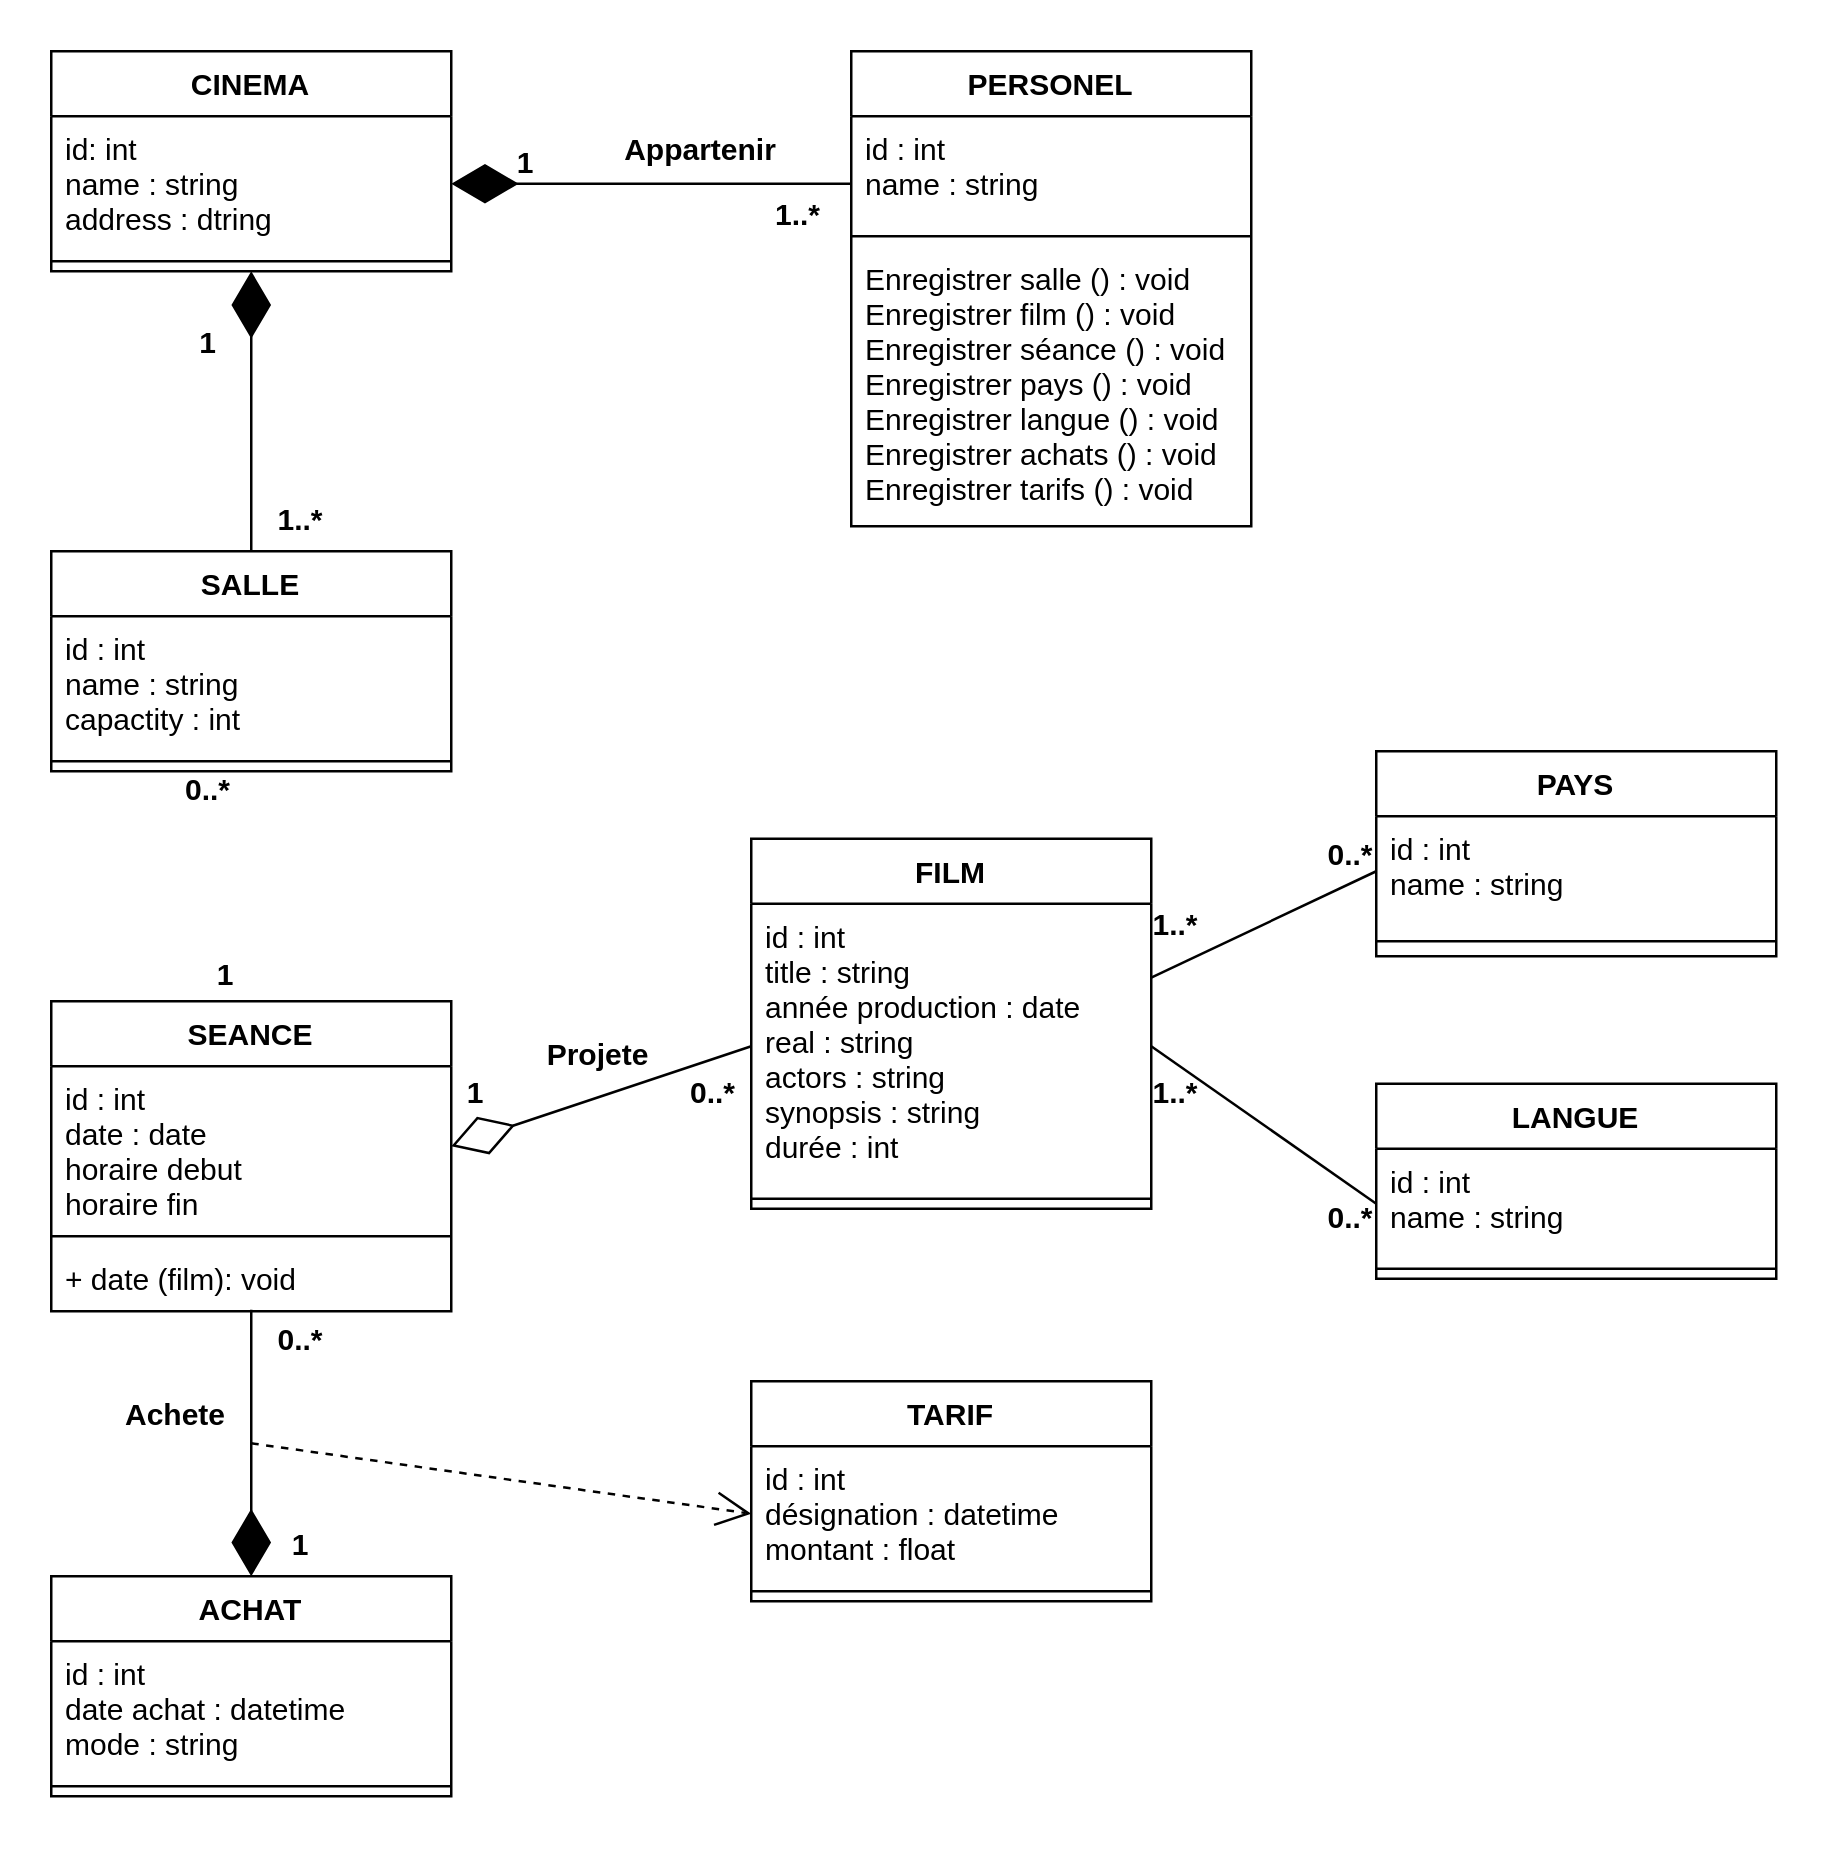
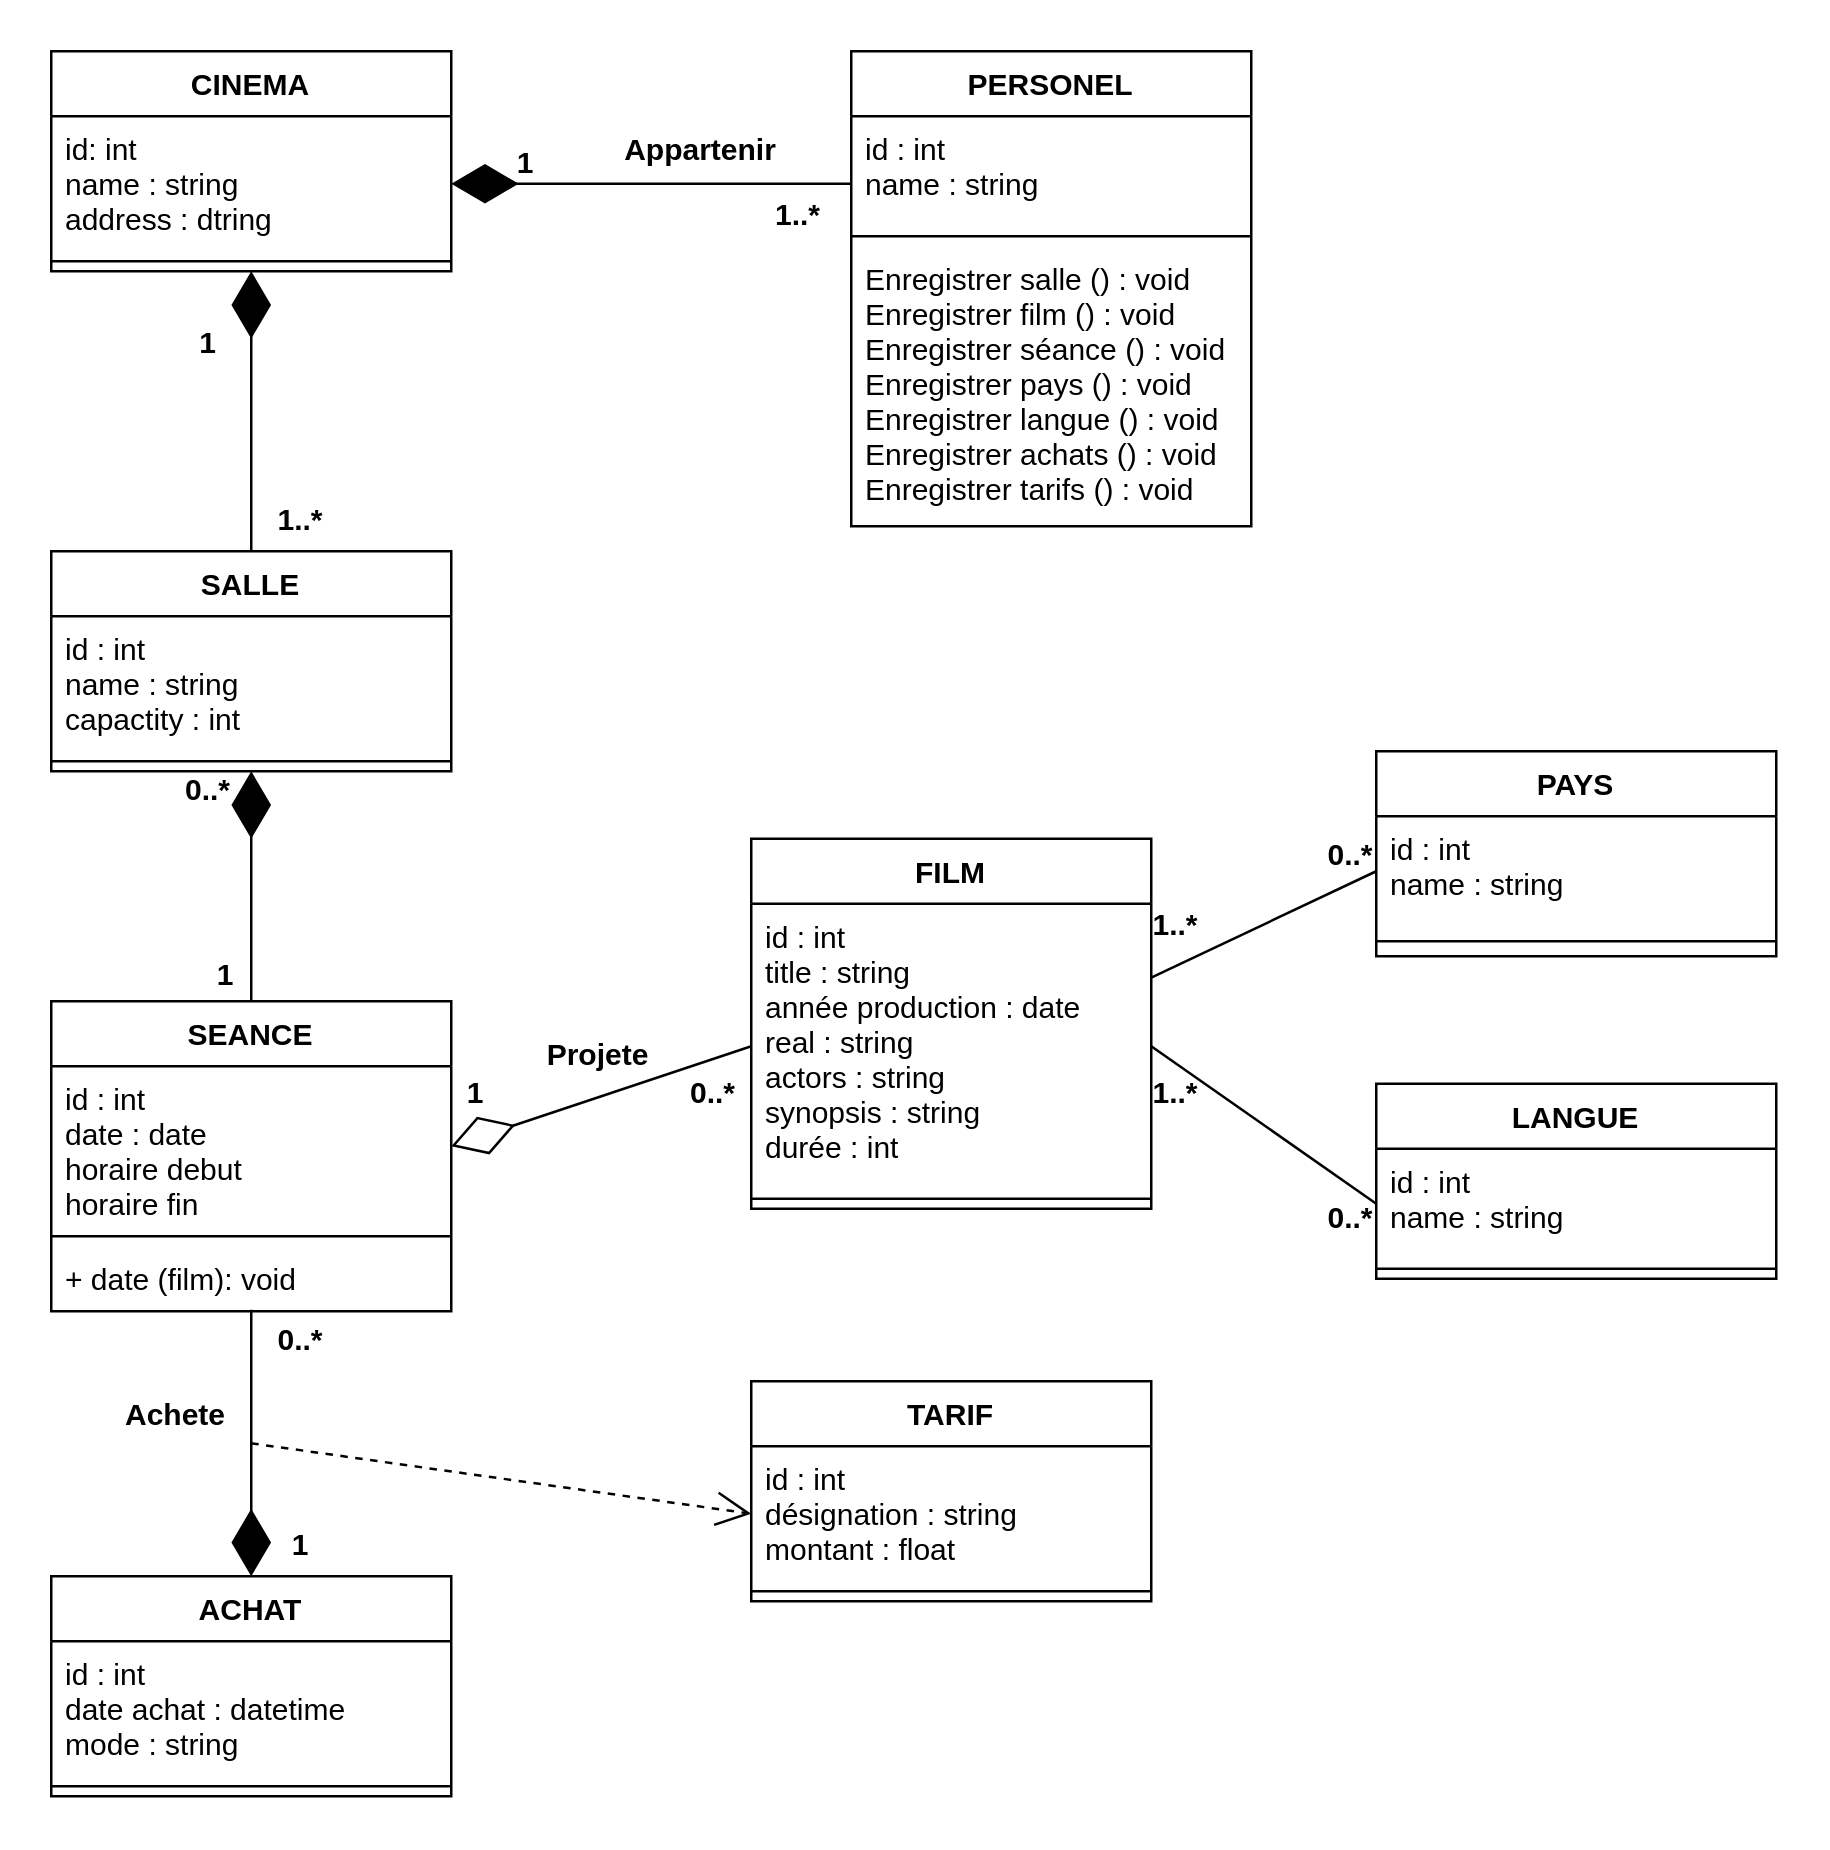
+ <mxCell id="38" value="" style="endArrow=diamondThin;endFill=1;endSize=24;html=1;entryX=0.5;entryY=1;entryDx=0;entryDy=0;exitX=0.5;exitY=0;exitDx=0;exitDy=0;" edge="1" parent="1" source="34" target="11"><mxGeometry width="160" relative="1" as="geometry"><mxPoint x="-50" y="328" as="sourcePoint" /><mxPoint x="110" y="328" as="targetPoint" /></mxGeometry></mxCell>
- <mxCell id="46" value="id : int&#10;désignation : datetime&#10;montant : float" style="text;strokeColor=none;fillColor=none;align=left;verticalAlign=top;spacingLeft=4;spacingRight=4;overflow=hidden;rotatable=0;points=[[0,0.5],[1,0.5]];portConstraint=eastwest;" vertex="1" parent="45"><mxGeometry y="26" width="160" height="54" as="geometry" /></mxCell>
+ <mxCell id="46" value="id : int&#10;désignation : string&#10;montant : float" style="text;strokeColor=none;fillColor=none;align=left;verticalAlign=top;spacingLeft=4;spacingRight=4;overflow=hidden;rotatable=0;points=[[0,0.5],[1,0.5]];portConstraint=eastwest;" vertex="1" parent="45"><mxGeometry y="26" width="160" height="54" as="geometry" /></mxCell>
